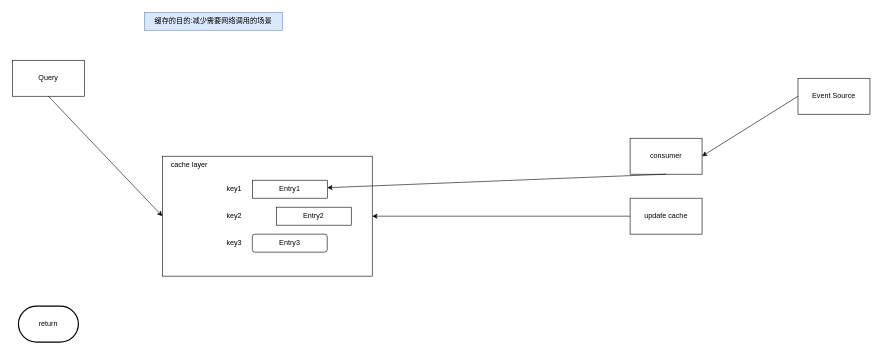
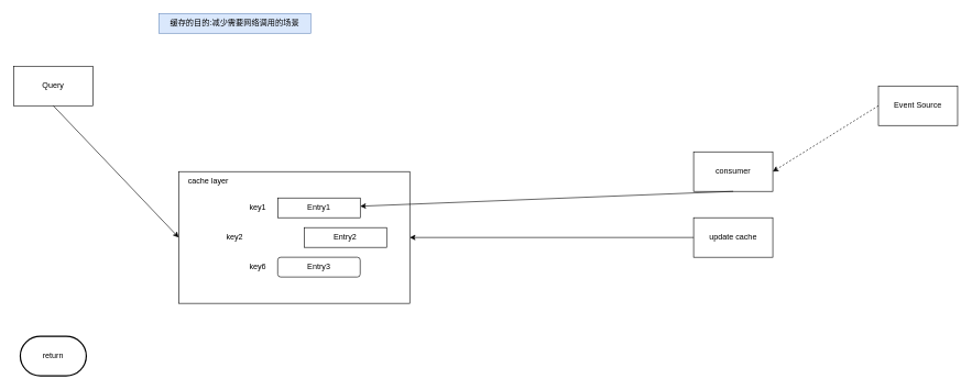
- <mxCell id="8" value="" style="endArrow=classic;html=1;rounded=0;exitX=0;exitY=0.5;exitDx=0;exitDy=0;entryX=1;entryY=0.5;entryDx=0;entryDy=0;" edge="1" parent="1" source="3" target="6"><mxGeometry width="50" height="50" relative="1" as="geometry"><mxPoint x="1070" y="50" as="sourcePoint" /><mxPoint x="1120" y="0" as="targetPoint" /></mxGeometry></mxCell>
+ <mxCell id="8" value="" style="endArrow=classic;html=1;rounded=0;exitX=0;exitY=0.5;exitDx=0;exitDy=0;entryX=1;entryY=0.5;entryDx=0;entryDy=0;dashed=1;" edge="1" parent="1" source="3" target="6"><mxGeometry width="50" height="50" relative="1" as="geometry"><mxPoint x="1070" y="50" as="sourcePoint" /><mxPoint x="1120" y="0" as="targetPoint" /></mxGeometry></mxCell>
- <mxCell id="15" value="key2" style="text;html=1;strokeColor=none;fillColor=none;align=center;verticalAlign=middle;whiteSpace=wrap;rounded=0;" vertex="1" parent="1"><mxGeometry x="360" y="345" width="60" height="30" as="geometry" /></mxCell>
+ <mxCell id="15" value="key2" style="text;html=1;strokeColor=none;fillColor=none;align=center;verticalAlign=middle;whiteSpace=wrap;rounded=0;" vertex="1" parent="1"><mxGeometry x="325" y="345" width="60" height="30" as="geometry" /></mxCell>
- <mxCell id="17" value="key3" style="text;html=1;strokeColor=none;fillColor=none;align=center;verticalAlign=middle;whiteSpace=wrap;rounded=0;" vertex="1" parent="1"><mxGeometry x="360" y="390" width="60" height="30" as="geometry" /></mxCell>
+ <mxCell id="17" value="key6" style="text;html=1;strokeColor=none;fillColor=none;align=center;verticalAlign=middle;whiteSpace=wrap;rounded=0;" vertex="1" parent="1"><mxGeometry x="360" y="390" width="60" height="30" as="geometry" /></mxCell>
